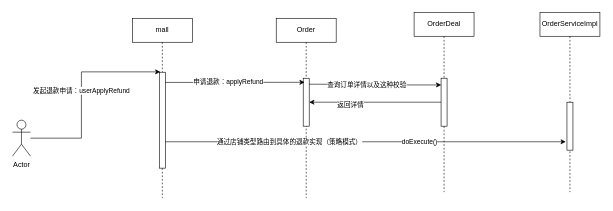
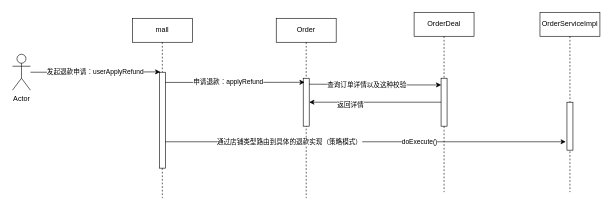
- <mxCell id="5" value="Actor" style="shape=umlActor;verticalLabelPosition=bottom;verticalAlign=top;html=1;" vertex="1" parent="1"><mxGeometry x="20" y="200" width="30" height="60" as="geometry" /></mxCell>
+ <mxCell id="5" value="Actor" style="shape=umlActor;verticalLabelPosition=bottom;verticalAlign=top;html=1;" vertex="1" parent="1"><mxGeometry x="20" y="90" width="30" height="60" as="geometry" /></mxCell>
